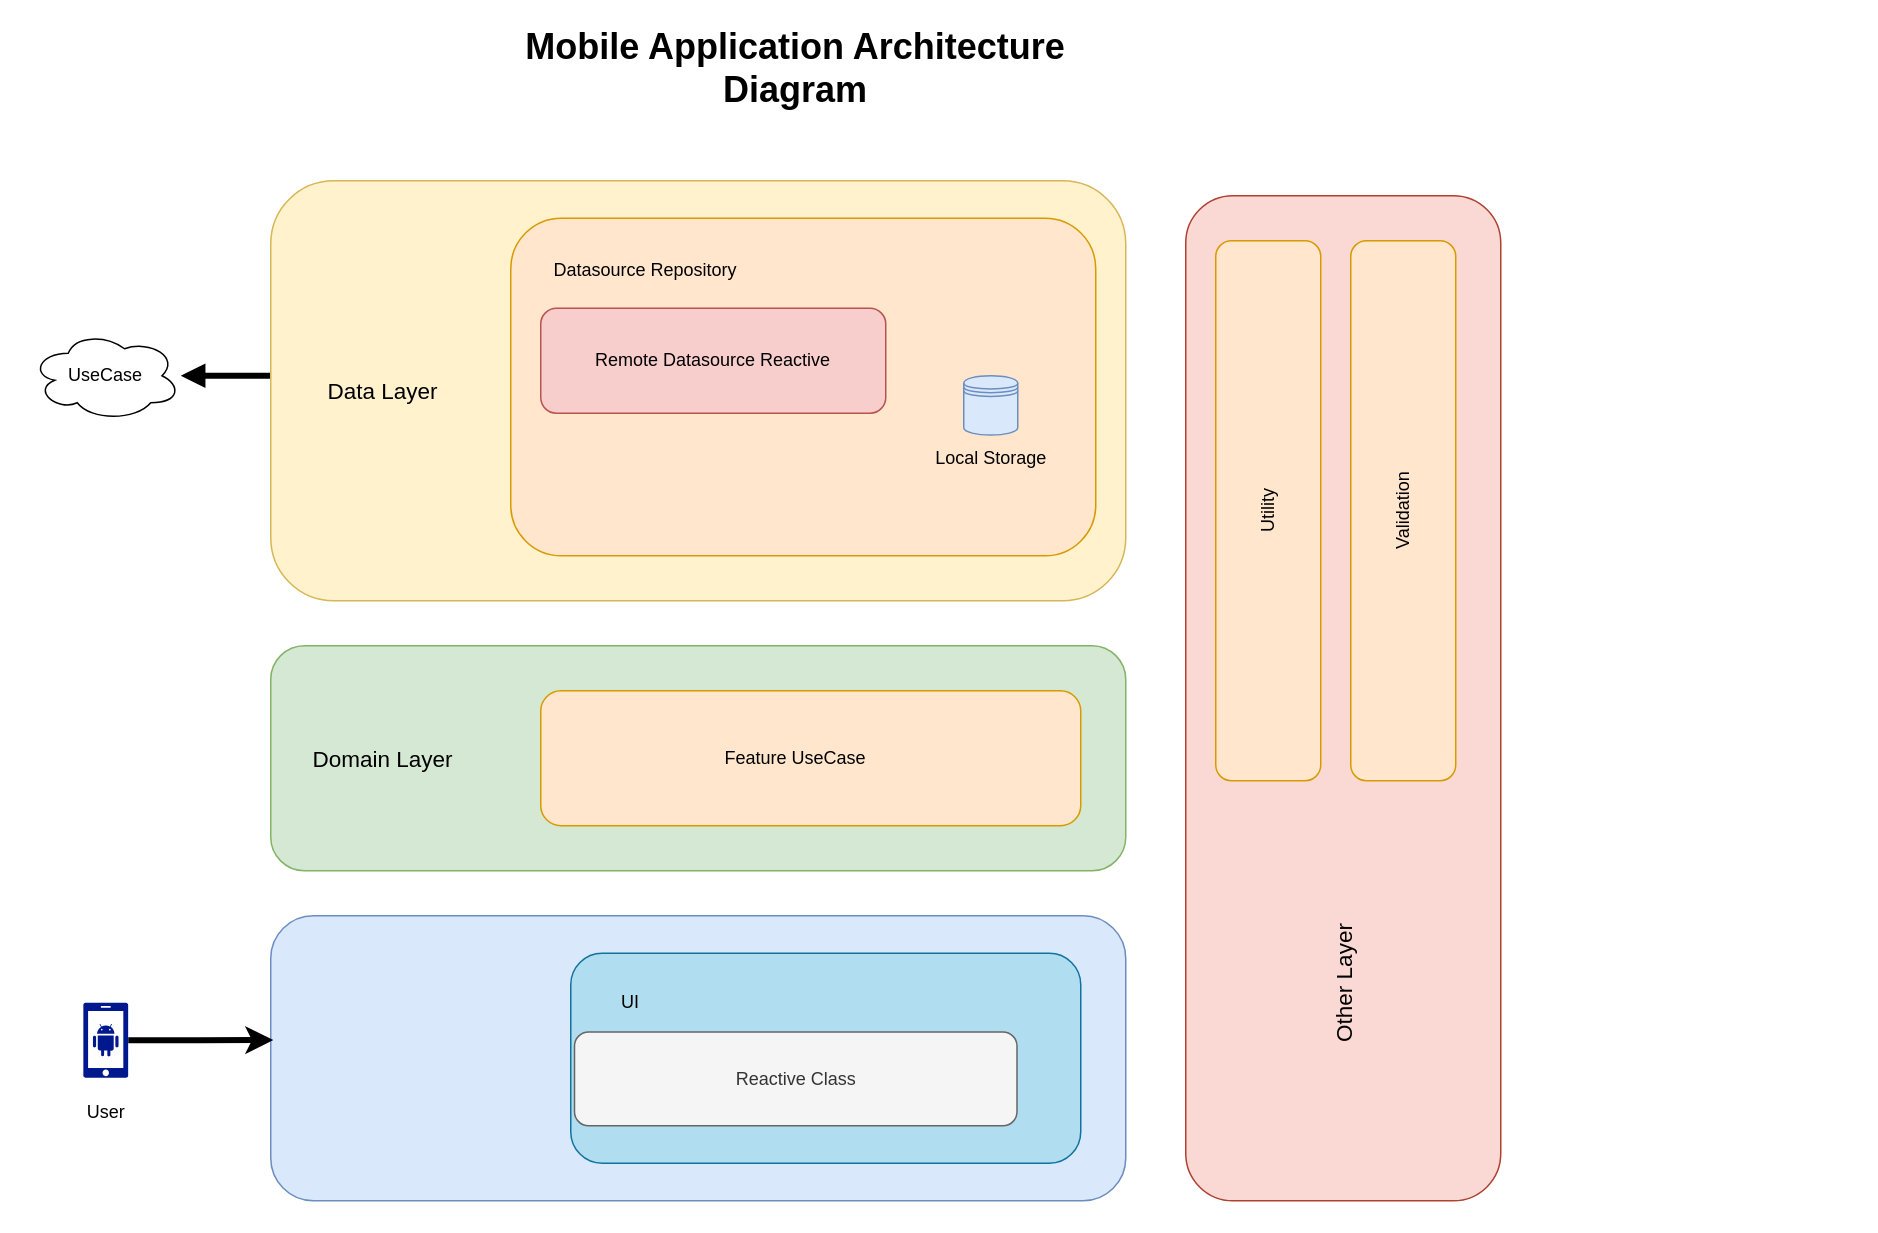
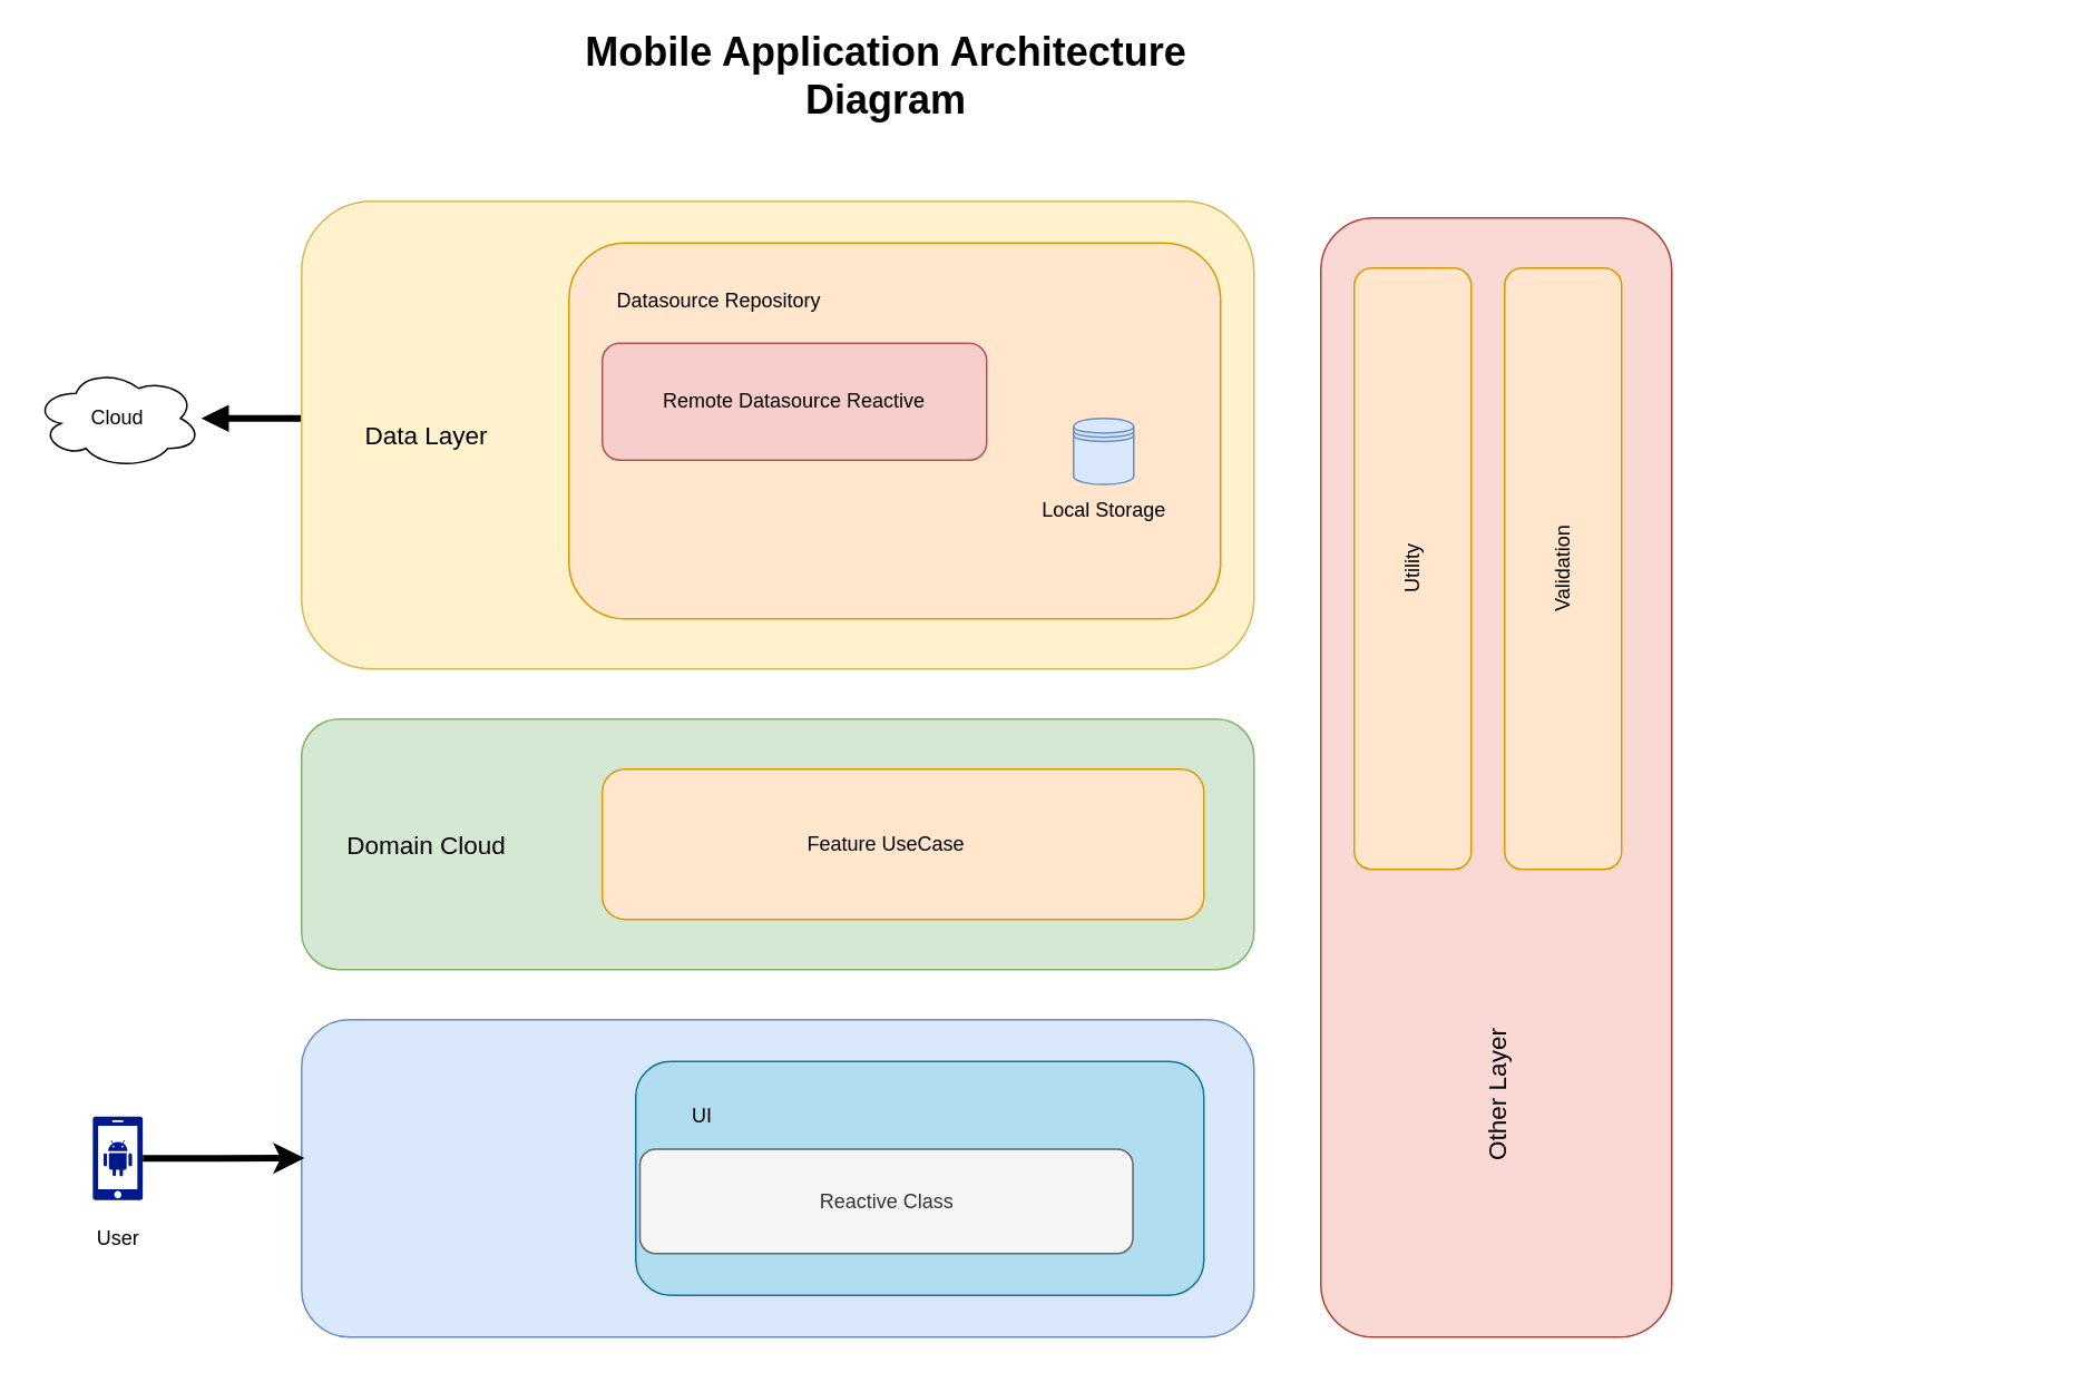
- <mxCell id="3" value="UseCase" style="ellipse;shape=cloud;whiteSpace=wrap;html=1;align=center;" vertex="1" parent="1"><mxGeometry x="20" y="210" width="100" height="60" as="geometry" /></mxCell>
+ <mxCell id="3" value="Cloud" style="ellipse;shape=cloud;whiteSpace=wrap;html=1;align=center;" vertex="1" parent="1"><mxGeometry x="20" y="210" width="100" height="60" as="geometry" /></mxCell>
- <mxCell id="16" value="&lt;font style=&quot;font-size: 15px;&quot;&gt;Domain Layer&lt;/font&gt;" style="text;html=1;align=center;verticalAlign=middle;whiteSpace=wrap;rounded=0;" vertex="1" parent="1"><mxGeometry x="200" y="480" width="110" height="30" as="geometry" /></mxCell>
+ <mxCell id="16" value="&lt;font style=&quot;font-size: 15px;&quot;&gt;Domain Cloud&lt;/font&gt;" style="text;html=1;align=center;verticalAlign=middle;whiteSpace=wrap;rounded=0;" vertex="1" parent="1"><mxGeometry x="200" y="480" width="110" height="30" as="geometry" /></mxCell>
